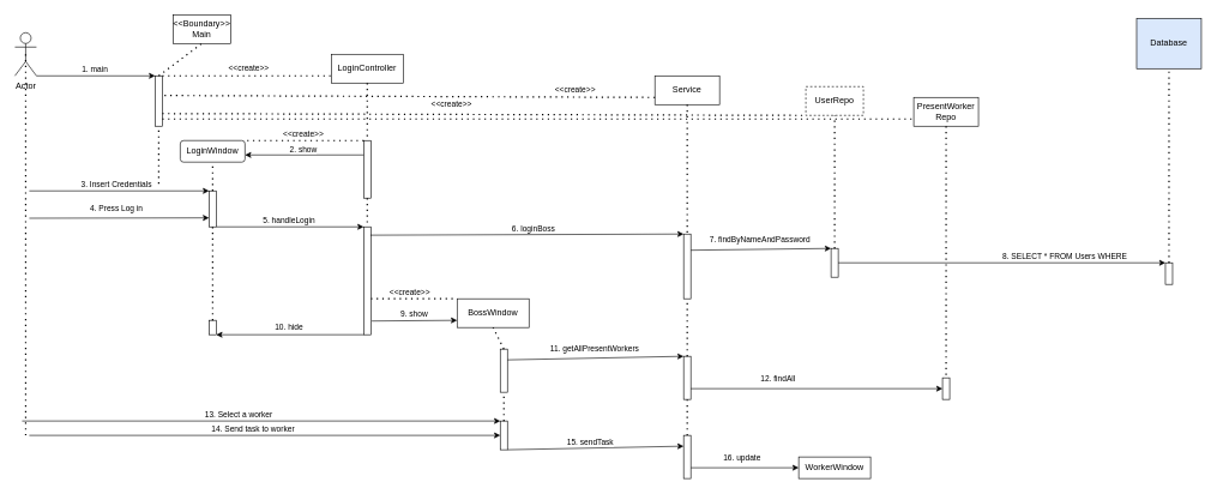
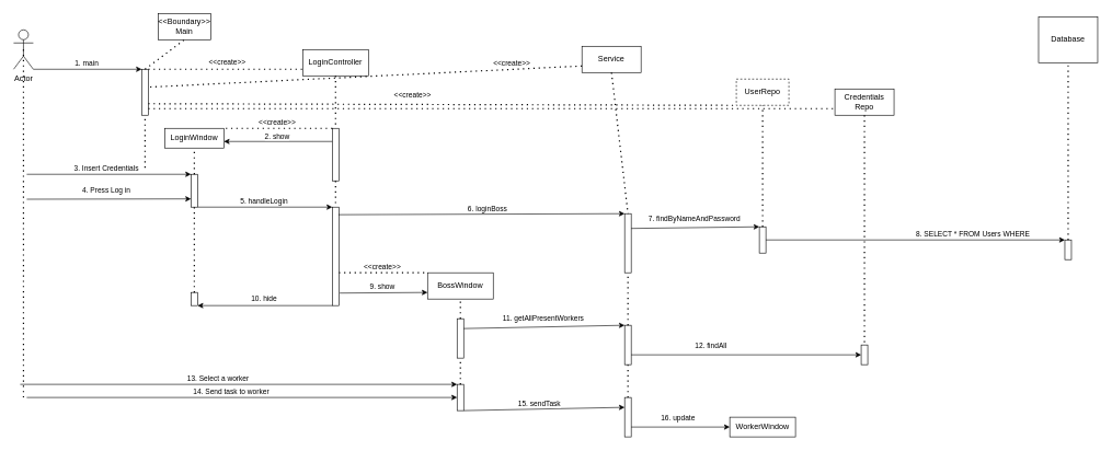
- <mxCell id="10" value="Database" style="rounded=0;whiteSpace=wrap;html=1;fillColor=#dae8fc;" parent="1" vertex="1"><mxGeometry x="1580" y="25" width="90" height="70" as="geometry" /></mxCell>
+ <mxCell id="10" value="Database" style="rounded=0;whiteSpace=wrap;html=1;" parent="1" vertex="1"><mxGeometry x="1580" y="25" width="90" height="70" as="geometry" /></mxCell>
- <mxCell id="7" value="Service" style="rounded=0;whiteSpace=wrap;html=1;" parent="1" vertex="1"><mxGeometry x="910" y="105" width="90" height="40" as="geometry" /></mxCell>
+ <mxCell id="7" value="Service" style="rounded=0;whiteSpace=wrap;html=1;" parent="1" vertex="1"><mxGeometry x="885" y="70" width="90" height="40" as="geometry" /></mxCell>
- <mxCell id="9" value="&lt;div&gt;PresentWorker&lt;/div&gt;&lt;div&gt;Repo&lt;/div&gt;" style="rounded=0;whiteSpace=wrap;html=1;" parent="1" vertex="1"><mxGeometry x="1270" y="135" width="90" height="40" as="geometry" /></mxCell>
+ <mxCell id="9" value="&lt;div&gt;Credentials&lt;/div&gt;&lt;div&gt;Repo&lt;/div&gt;" style="rounded=0;whiteSpace=wrap;html=1;" parent="1" vertex="1"><mxGeometry x="1270" y="135" width="90" height="40" as="geometry" /></mxCell>
- <mxCell id="20" value="LoginWindow" style="whiteSpace=wrap;html=1;rounded=1;" parent="1" vertex="1"><mxGeometry x="250" y="195" width="90" height="30" as="geometry" /></mxCell>
+ <mxCell id="20" value="LoginWindow" style="rounded=0;whiteSpace=wrap;html=1;" parent="1" vertex="1"><mxGeometry x="250" y="195" width="90" height="30" as="geometry" /></mxCell>
- <mxCell id="6" value="BossWindow" style="rounded=0;whiteSpace=wrap;html=1;" parent="1" vertex="1"><mxGeometry x="635" y="415" width="100" height="40" as="geometry" /></mxCell>
+ <mxCell id="6" value="BossWindow" style="rounded=0;whiteSpace=wrap;html=1;" parent="1" vertex="1"><mxGeometry x="650" y="415" width="100" height="40" as="geometry" /></mxCell>
